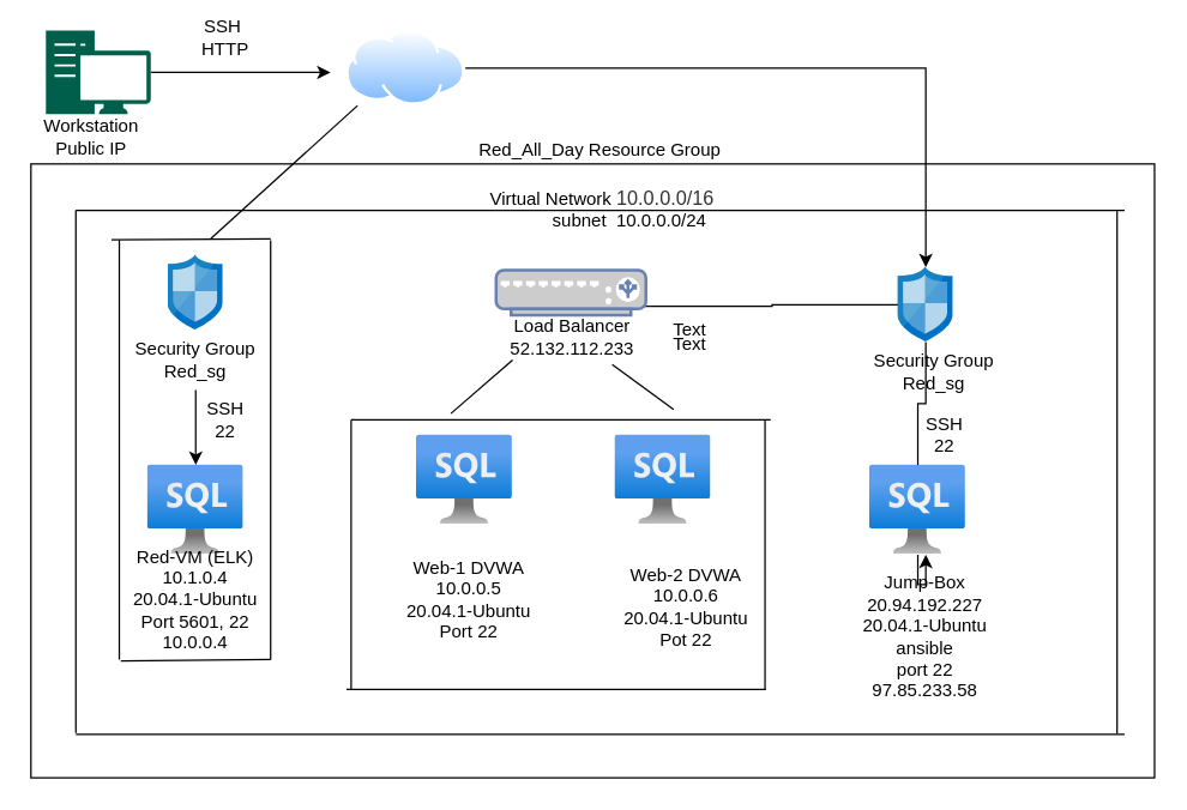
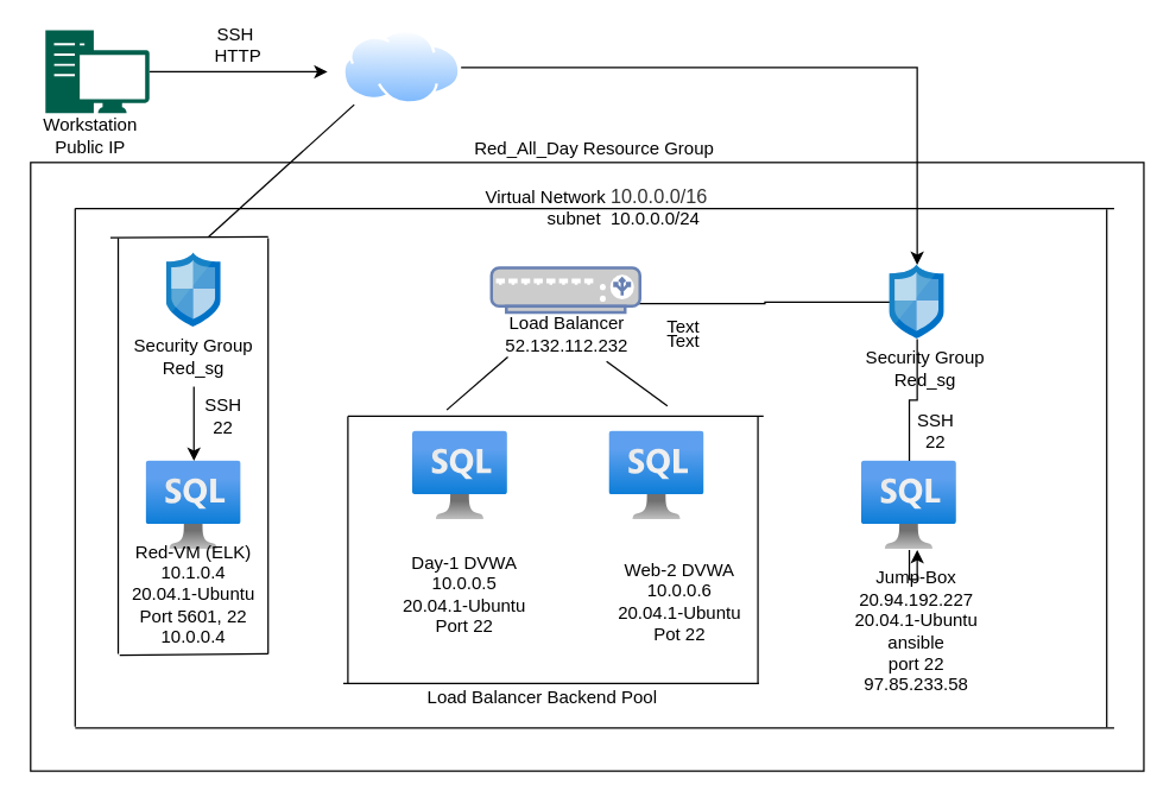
- <mxCell id="45" value="SSH&amp;nbsp;&lt;br&gt;HTTP&lt;br&gt;" style="text;html=1;strokeColor=none;fillColor=none;align=center;verticalAlign=middle;whiteSpace=wrap;rounded=0;" vertex="1" parent="1"><mxGeometry x="130" y="15" width="40" height="20" as="geometry" /></mxCell>
+ <mxCell id="45" value="SSH&amp;nbsp;&lt;br&gt;HTTP&lt;br&gt;" style="text;html=1;strokeColor=none;fillColor=none;align=center;verticalAlign=middle;whiteSpace=wrap;rounded=0;" vertex="1" parent="1"><mxGeometry x="140" y="20" width="40" height="20" as="geometry" /></mxCell>
- <mxCell id="18" value="Load Balancer&lt;br&gt;52.132.112.233&lt;br&gt;" style="text;html=1;strokeColor=none;fillColor=none;align=center;verticalAlign=middle;whiteSpace=wrap;rounded=0;" vertex="1" parent="1"><mxGeometry x="304" y="200" width="155" height="50" as="geometry" /></mxCell>
+ <mxCell id="18" value="Load Balancer&lt;br&gt;52.132.112.232&lt;br&gt;" style="text;html=1;strokeColor=none;fillColor=none;align=center;verticalAlign=middle;whiteSpace=wrap;rounded=0;" vertex="1" parent="1"><mxGeometry x="304" y="200" width="155" height="50" as="geometry" /></mxCell>
- <mxCell id="15" value="Web-1 DVWA&lt;br&gt;10.0.0.5&lt;br&gt;20.04.1-Ubuntu&lt;br&gt;Port 22" style="text;html=1;strokeColor=none;fillColor=none;align=center;verticalAlign=middle;whiteSpace=wrap;rounded=0;" vertex="1" parent="1"><mxGeometry x="262.07" y="370" width="101" height="60" as="geometry" /></mxCell>
+ <mxCell id="15" value="Day-1 DVWA&lt;br&gt;10.0.0.5&lt;br&gt;20.04.1-Ubuntu&lt;br&gt;Port 22" style="text;html=1;strokeColor=none;fillColor=none;align=center;verticalAlign=middle;whiteSpace=wrap;rounded=0;" vertex="1" parent="1"><mxGeometry x="262.07" y="370" width="101" height="60" as="geometry" /></mxCell>
+ <mxCell id="38" value="Load Balancer Backend Pool" style="text;html=1;strokeColor=none;fillColor=none;align=center;verticalAlign=middle;whiteSpace=wrap;rounded=0;" vertex="1" parent="1"><mxGeometry x="250" y="460" width="230" height="20" as="geometry" /></mxCell>
